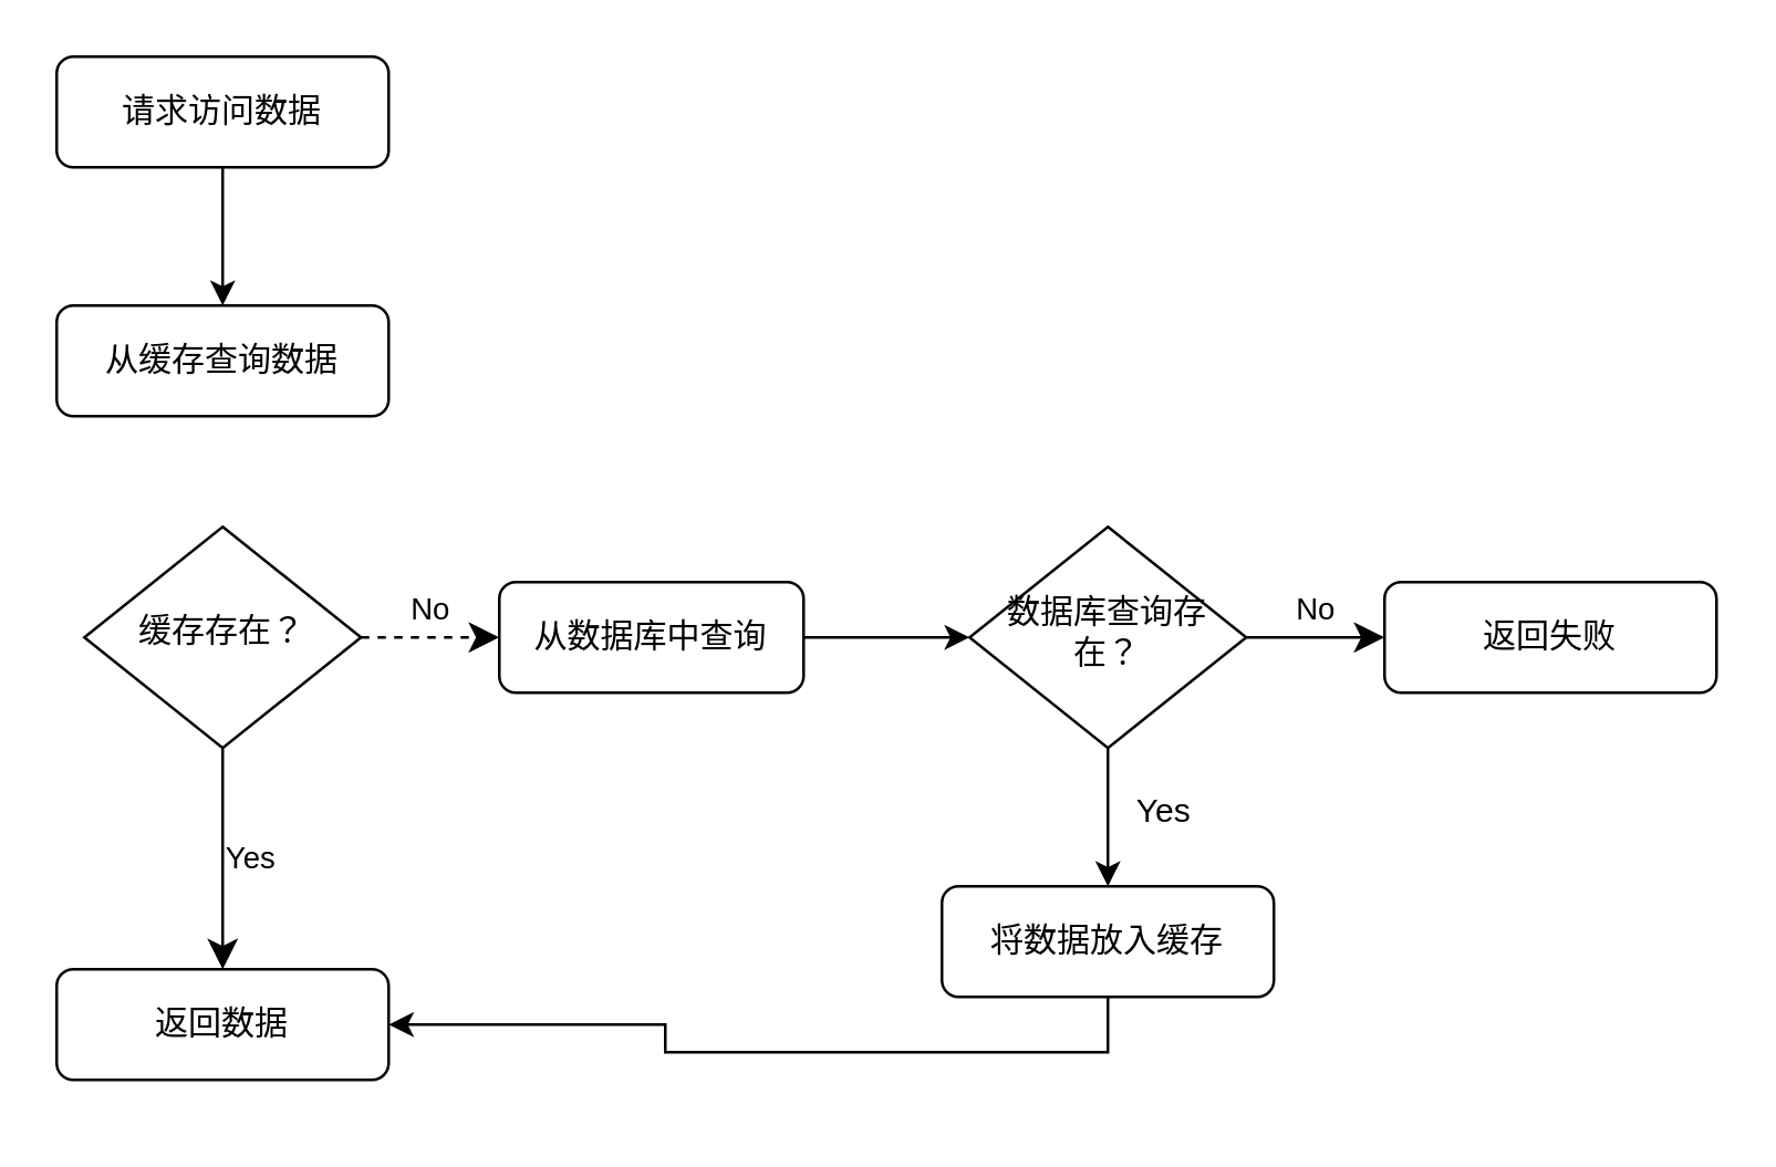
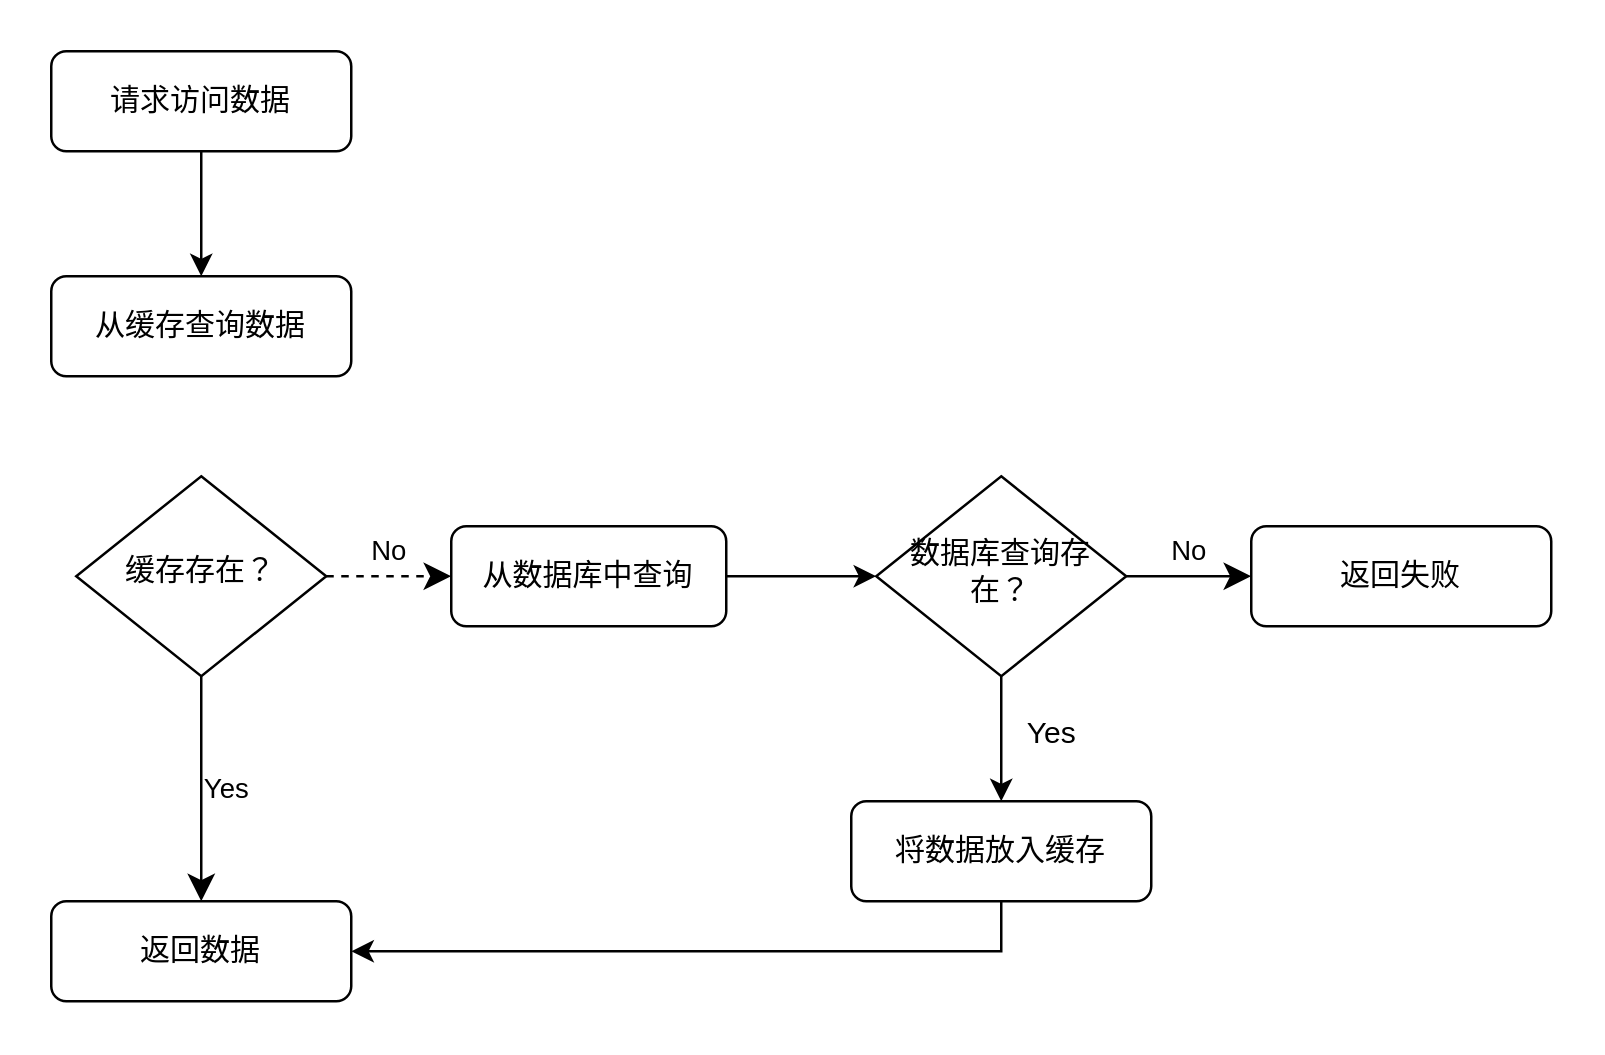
- <mxCell id="10" value="返回数据" style="rounded=1;whiteSpace=wrap;html=1;fontSize=12;glass=0;strokeWidth=1;shadow=0;" vertex="1" parent="1"><mxGeometry x="20" y="350" width="120" height="40" as="geometry" /></mxCell>
+ <mxCell id="10" value="返回数据" style="rounded=1;whiteSpace=wrap;html=1;fontSize=12;glass=0;strokeWidth=1;shadow=0;" vertex="1" parent="1"><mxGeometry x="20" y="360" width="120" height="40" as="geometry" /></mxCell>
